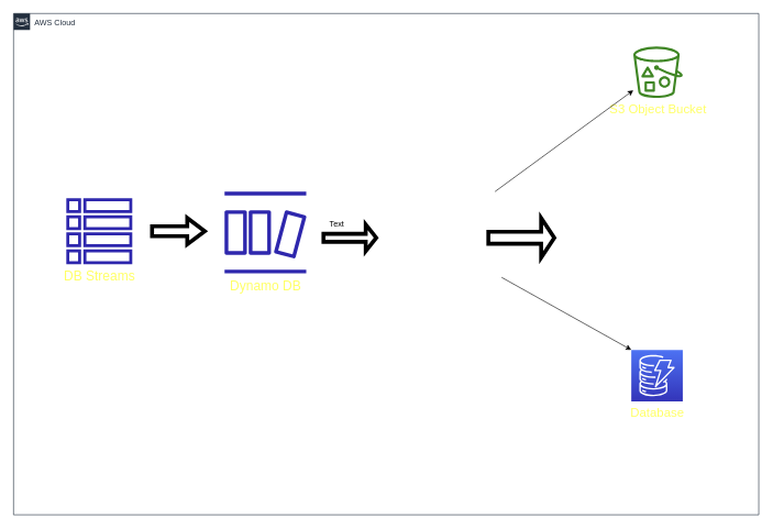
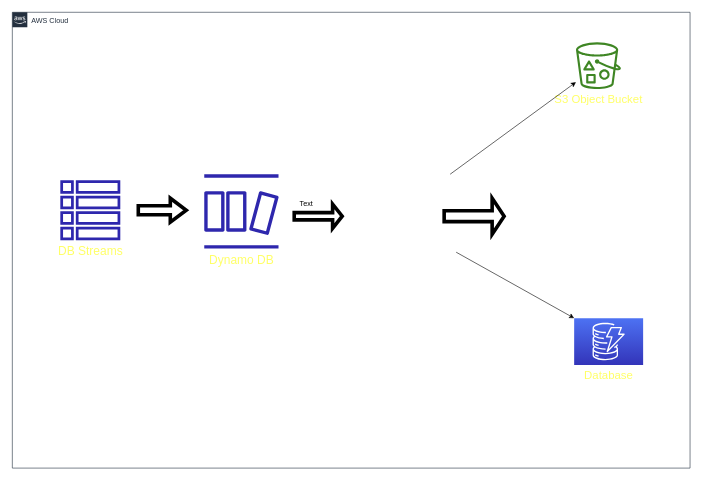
- <mxCell id="4" value="Database" style="sketch=0;points=[[0,0,0],[0.25,0,0],[0.5,0,0],[0.75,0,0],[1,0,0],[0,1,0],[0.25,1,0],[0.5,1,0],[0.75,1,0],[1,1,0],[0,0.25,0],[0,0.5,0],[0,0.75,0],[1,0.25,0],[1,0.5,0],[1,0.75,0]];outlineConnect=0;fontColor=#FFFF66;gradientColor=#4D72F3;gradientDirection=north;fillColor=#3334B9;strokeColor=#ffffff;dashed=0;verticalLabelPosition=bottom;verticalAlign=top;align=center;html=1;fontSize=19;fontStyle=0;aspect=fixed;shape=mxgraph.aws4.resourceIcon;resIcon=mxgraph.aws4.dynamodb;" parent="2" vertex="1"><mxGeometry x="936.75" y="510" width="78" height="78" as="geometry" /></mxCell>
+ <mxCell id="4" value="Database" style="sketch=0;points=[[0,0,0],[0.25,0,0],[0.5,0,0],[0.75,0,0],[1,0,0],[0,1,0],[0.25,1,0],[0.5,1,0],[0.75,1,0],[1,1,0],[0,0.25,0],[0,0.5,0],[0,0.75,0],[1,0.25,0],[1,0.5,0],[1,0.75,0]];outlineConnect=0;fontColor=#FFFF66;gradientColor=#4D72F3;gradientDirection=north;fillColor=#3334B9;strokeColor=#ffffff;dashed=0;verticalLabelPosition=bottom;verticalAlign=top;align=center;html=1;fontSize=19;fontStyle=0;aspect=fixed;shape=mxgraph.aws4.resourceIcon;resIcon=mxgraph.aws4.dynamodb;" parent="2" vertex="1"><mxGeometry x="936.75" y="510" width="115" height="78" as="geometry" /></mxCell>
